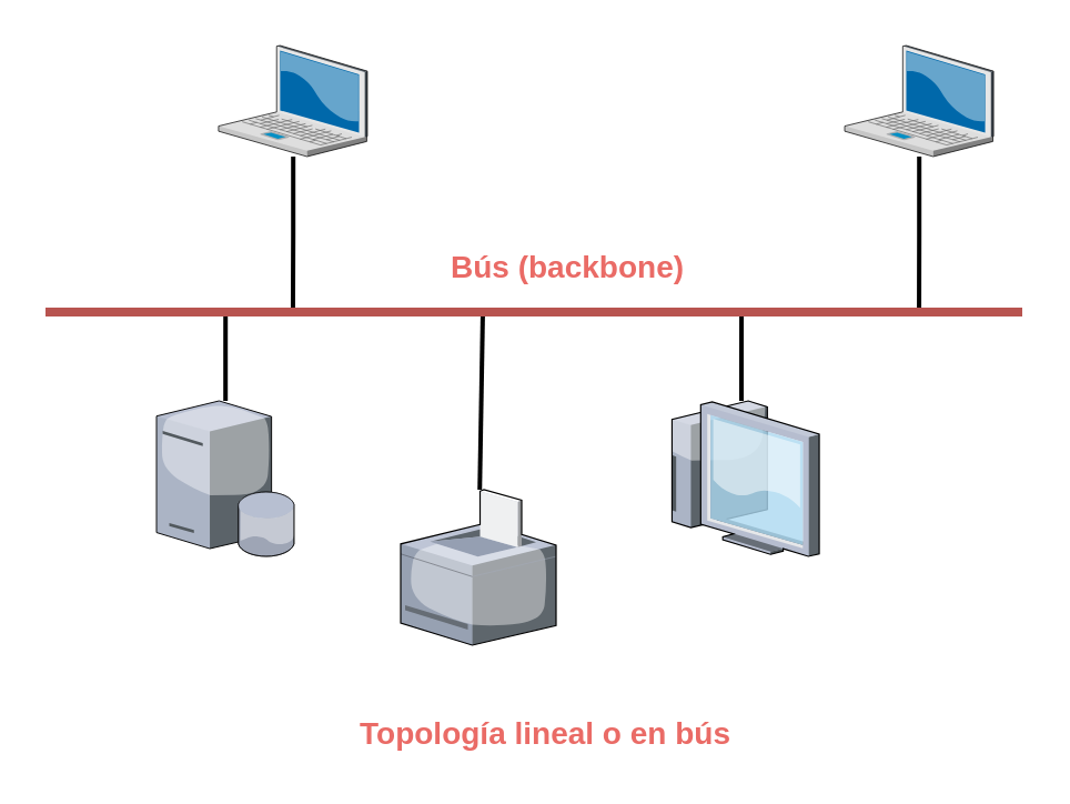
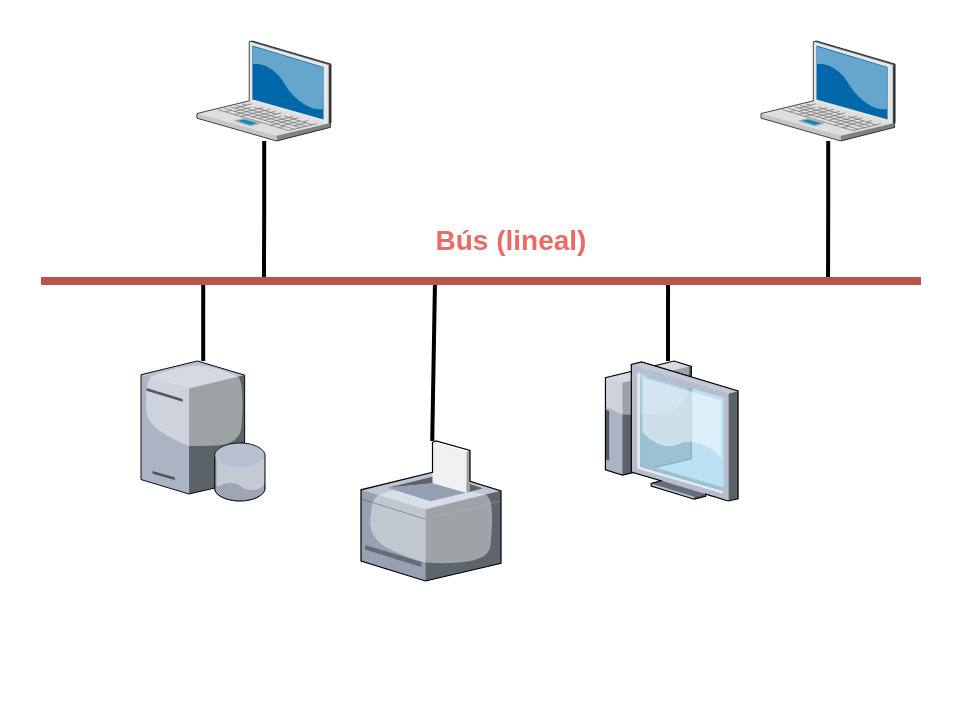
- <mxCell id="14" value="&lt;div style=&quot;text-align: justify&quot;&gt;&lt;span&gt;&lt;b&gt;&lt;font color=&quot;#ea6b66&quot; style=&quot;font-size: 14px&quot;&gt;Bús (backbone)&lt;/font&gt;&lt;/b&gt;&lt;/span&gt;&lt;/div&gt;" style="text;html=1;resizable=0;autosize=1;align=center;verticalAlign=middle;points=[];rounded=0;" vertex="1" parent="1"><mxGeometry x="195" y="110" width="120" height="20" as="geometry" /></mxCell>
+ <mxCell id="14" value="&lt;div style=&quot;text-align: justify&quot;&gt;&lt;span&gt;&lt;b&gt;&lt;font color=&quot;#ea6b66&quot; style=&quot;font-size: 14px&quot;&gt;Bús (lineal)&lt;/font&gt;&lt;/b&gt;&lt;/span&gt;&lt;/div&gt;" style="text;html=1;resizable=0;autosize=1;align=center;verticalAlign=middle;points=[];rounded=0;" vertex="1" parent="1"><mxGeometry x="195" y="110" width="120" height="20" as="geometry" /></mxCell>
- <mxCell id="12" value="&lt;div style=&quot;text-align: justify&quot;&gt;&lt;span&gt;&lt;b&gt;&lt;font color=&quot;#ea6b66&quot; style=&quot;font-size: 14px&quot;&gt;Topología lineal o en bús&lt;/font&gt;&lt;/b&gt;&lt;/span&gt;&lt;/div&gt;" style="text;html=1;resizable=0;autosize=1;align=center;verticalAlign=middle;points=[];rounded=0;" vertex="1" parent="1"><mxGeometry x="155" y="320" width="180" height="20" as="geometry" /></mxCell>
